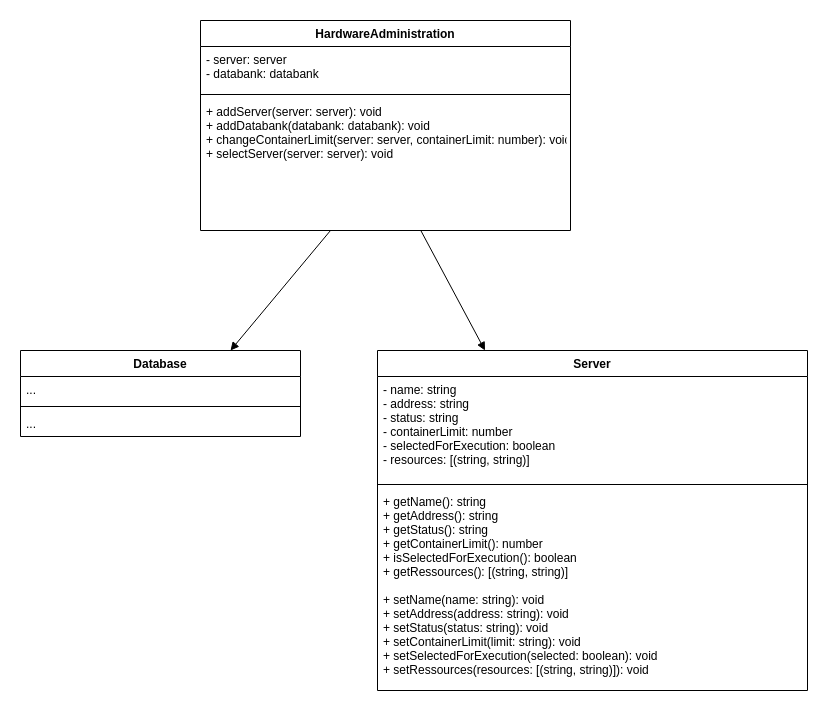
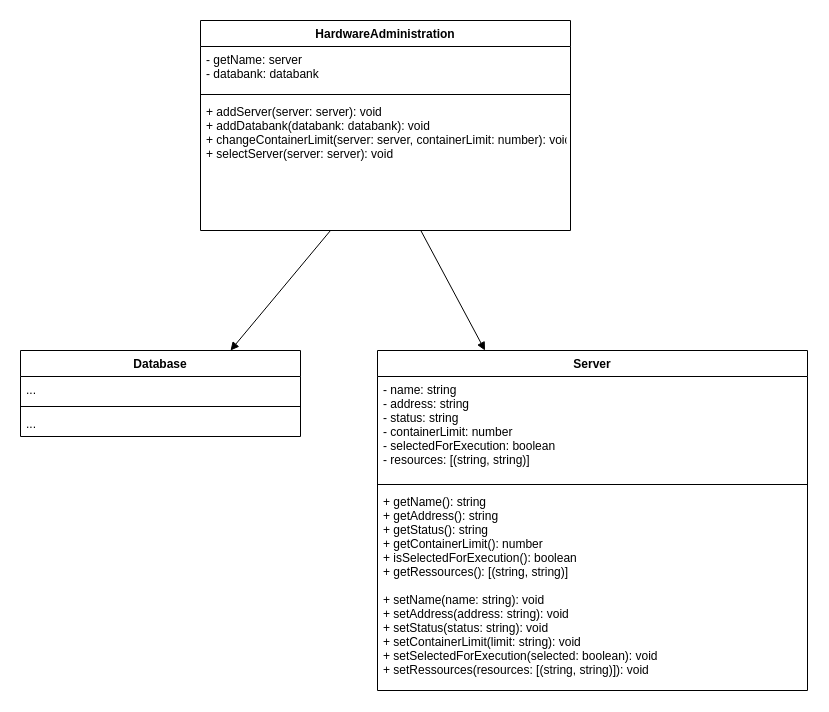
- <mxCell id="3" value="- server: server&#10;- databank: databank" style="text;strokeColor=none;fillColor=none;align=left;verticalAlign=top;spacingLeft=4;spacingRight=4;overflow=hidden;rotatable=0;points=[[0,0.5],[1,0.5]];portConstraint=eastwest;" vertex="1" parent="2"><mxGeometry y="26" width="370" height="44" as="geometry" /></mxCell>
+ <mxCell id="3" value="- getName: server&#10;- databank: databank" style="text;strokeColor=none;fillColor=none;align=left;verticalAlign=top;spacingLeft=4;spacingRight=4;overflow=hidden;rotatable=0;points=[[0,0.5],[1,0.5]];portConstraint=eastwest;" vertex="1" parent="2"><mxGeometry y="26" width="370" height="44" as="geometry" /></mxCell>
